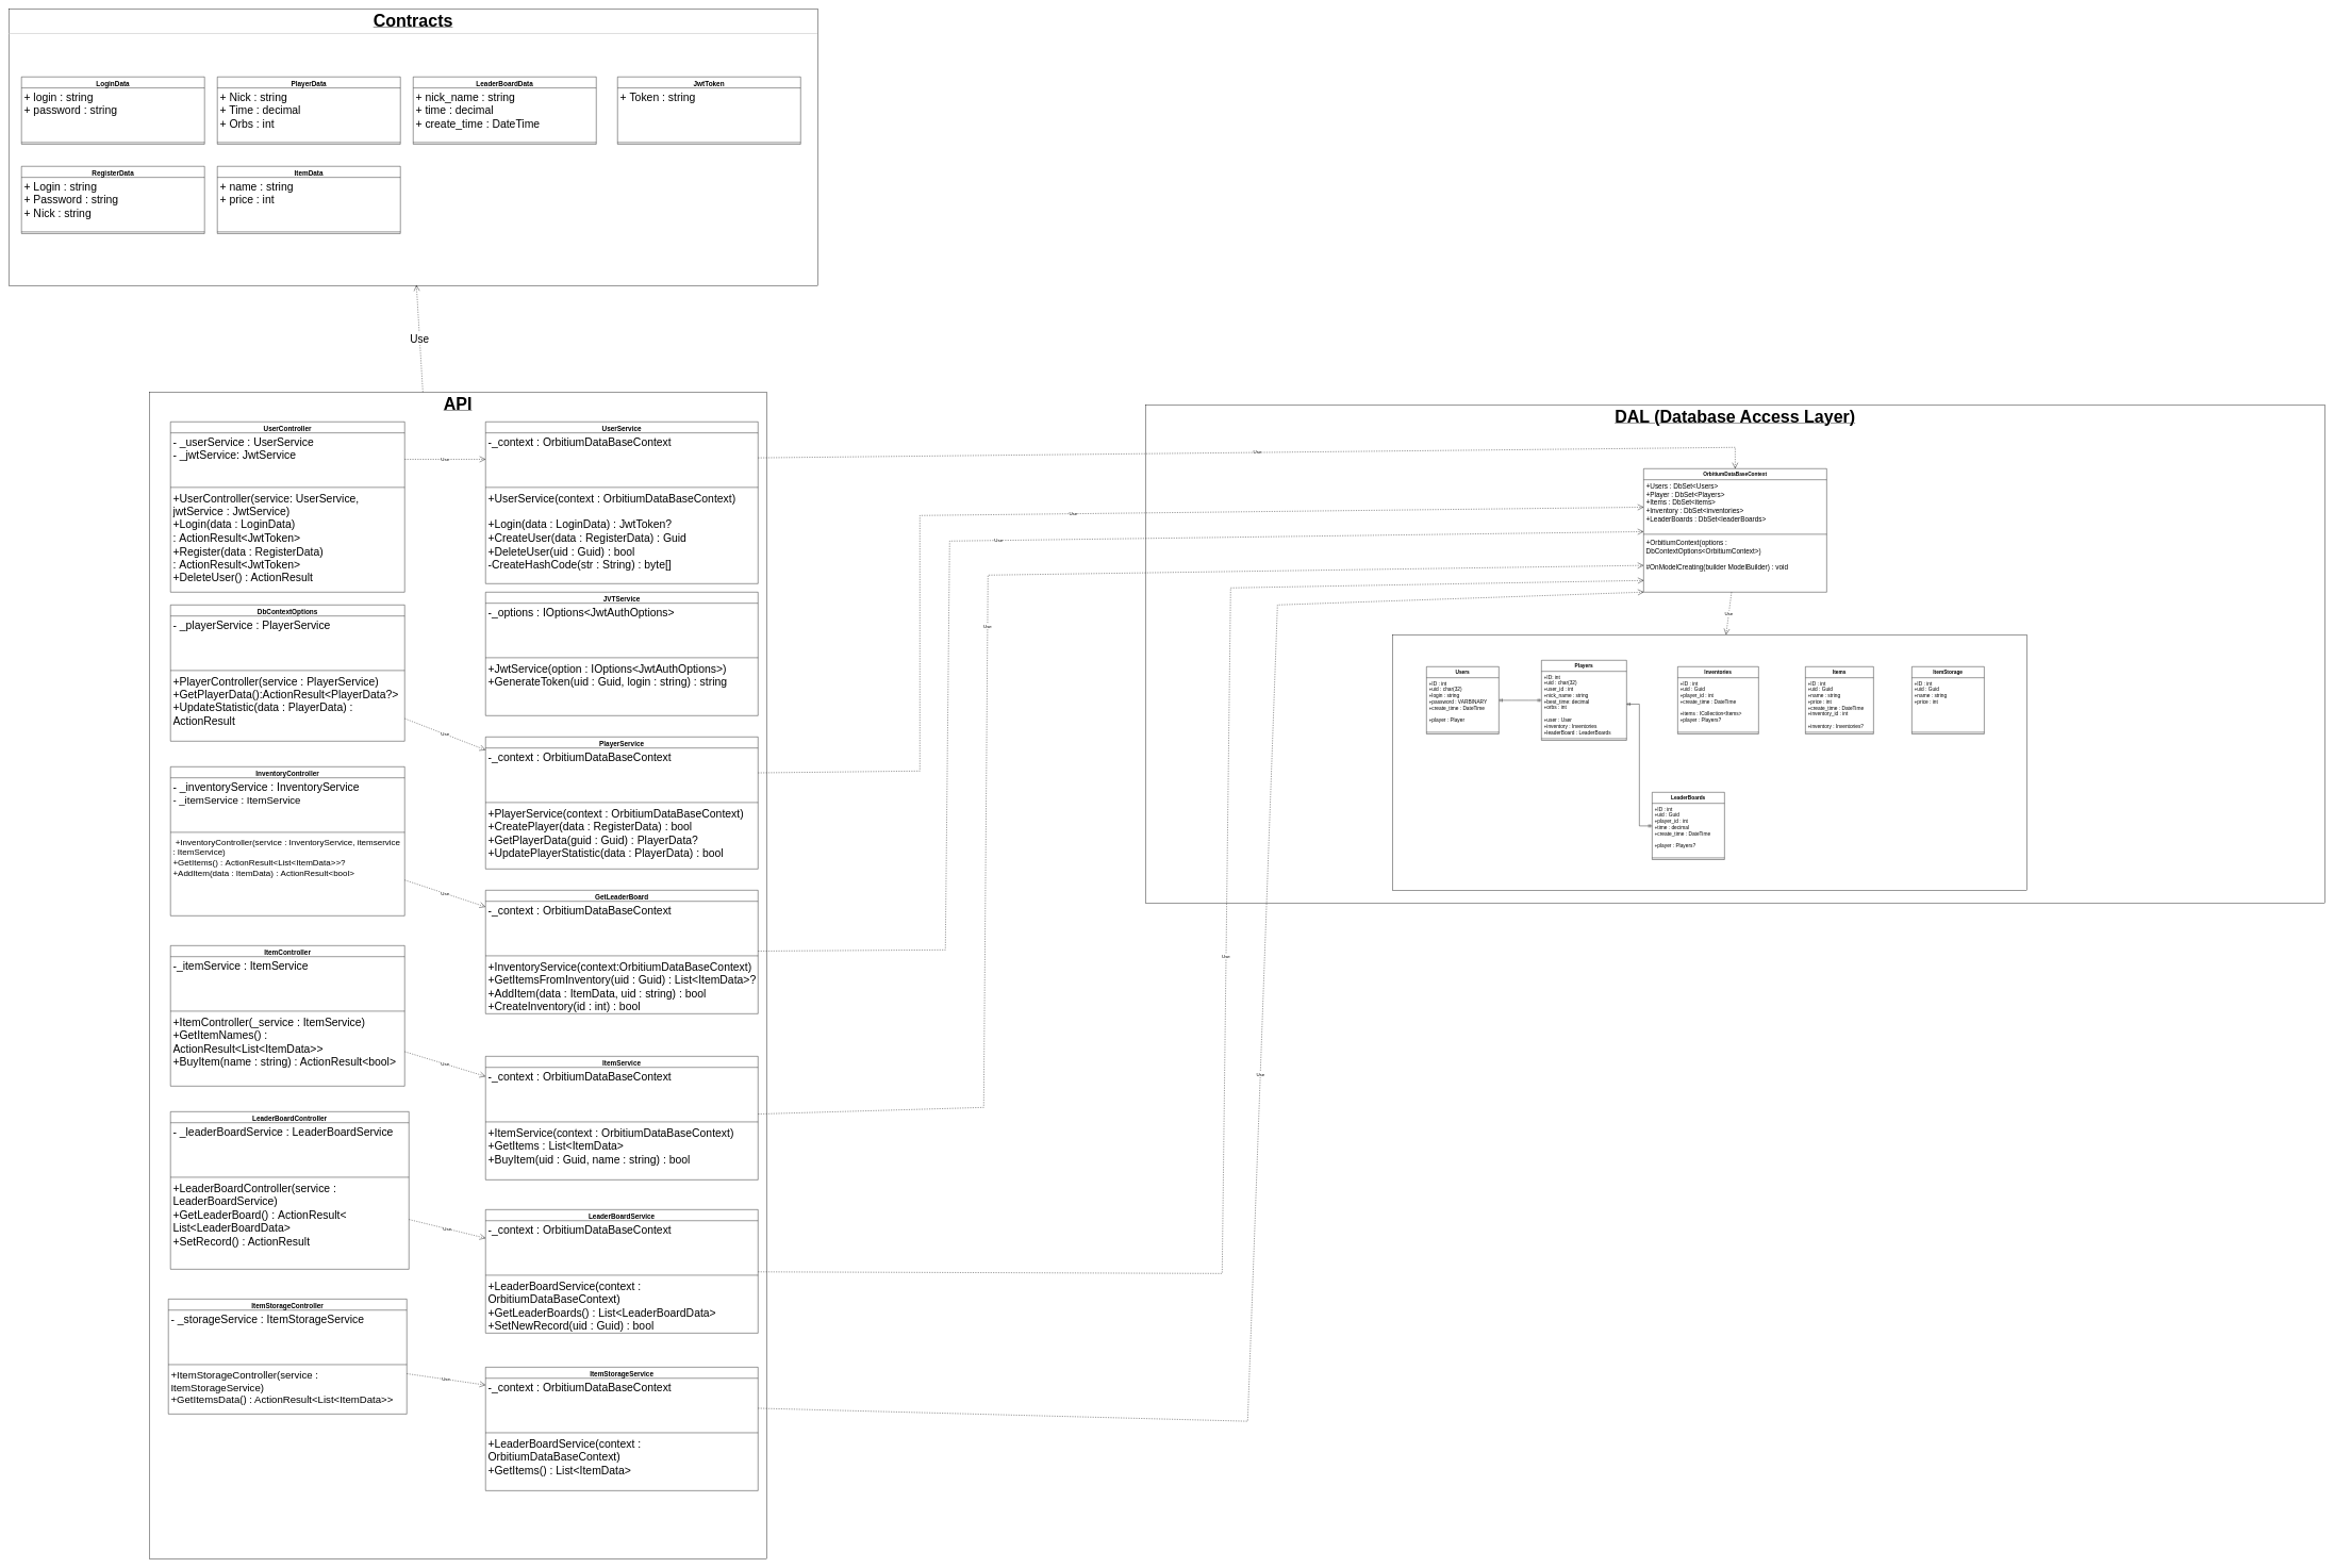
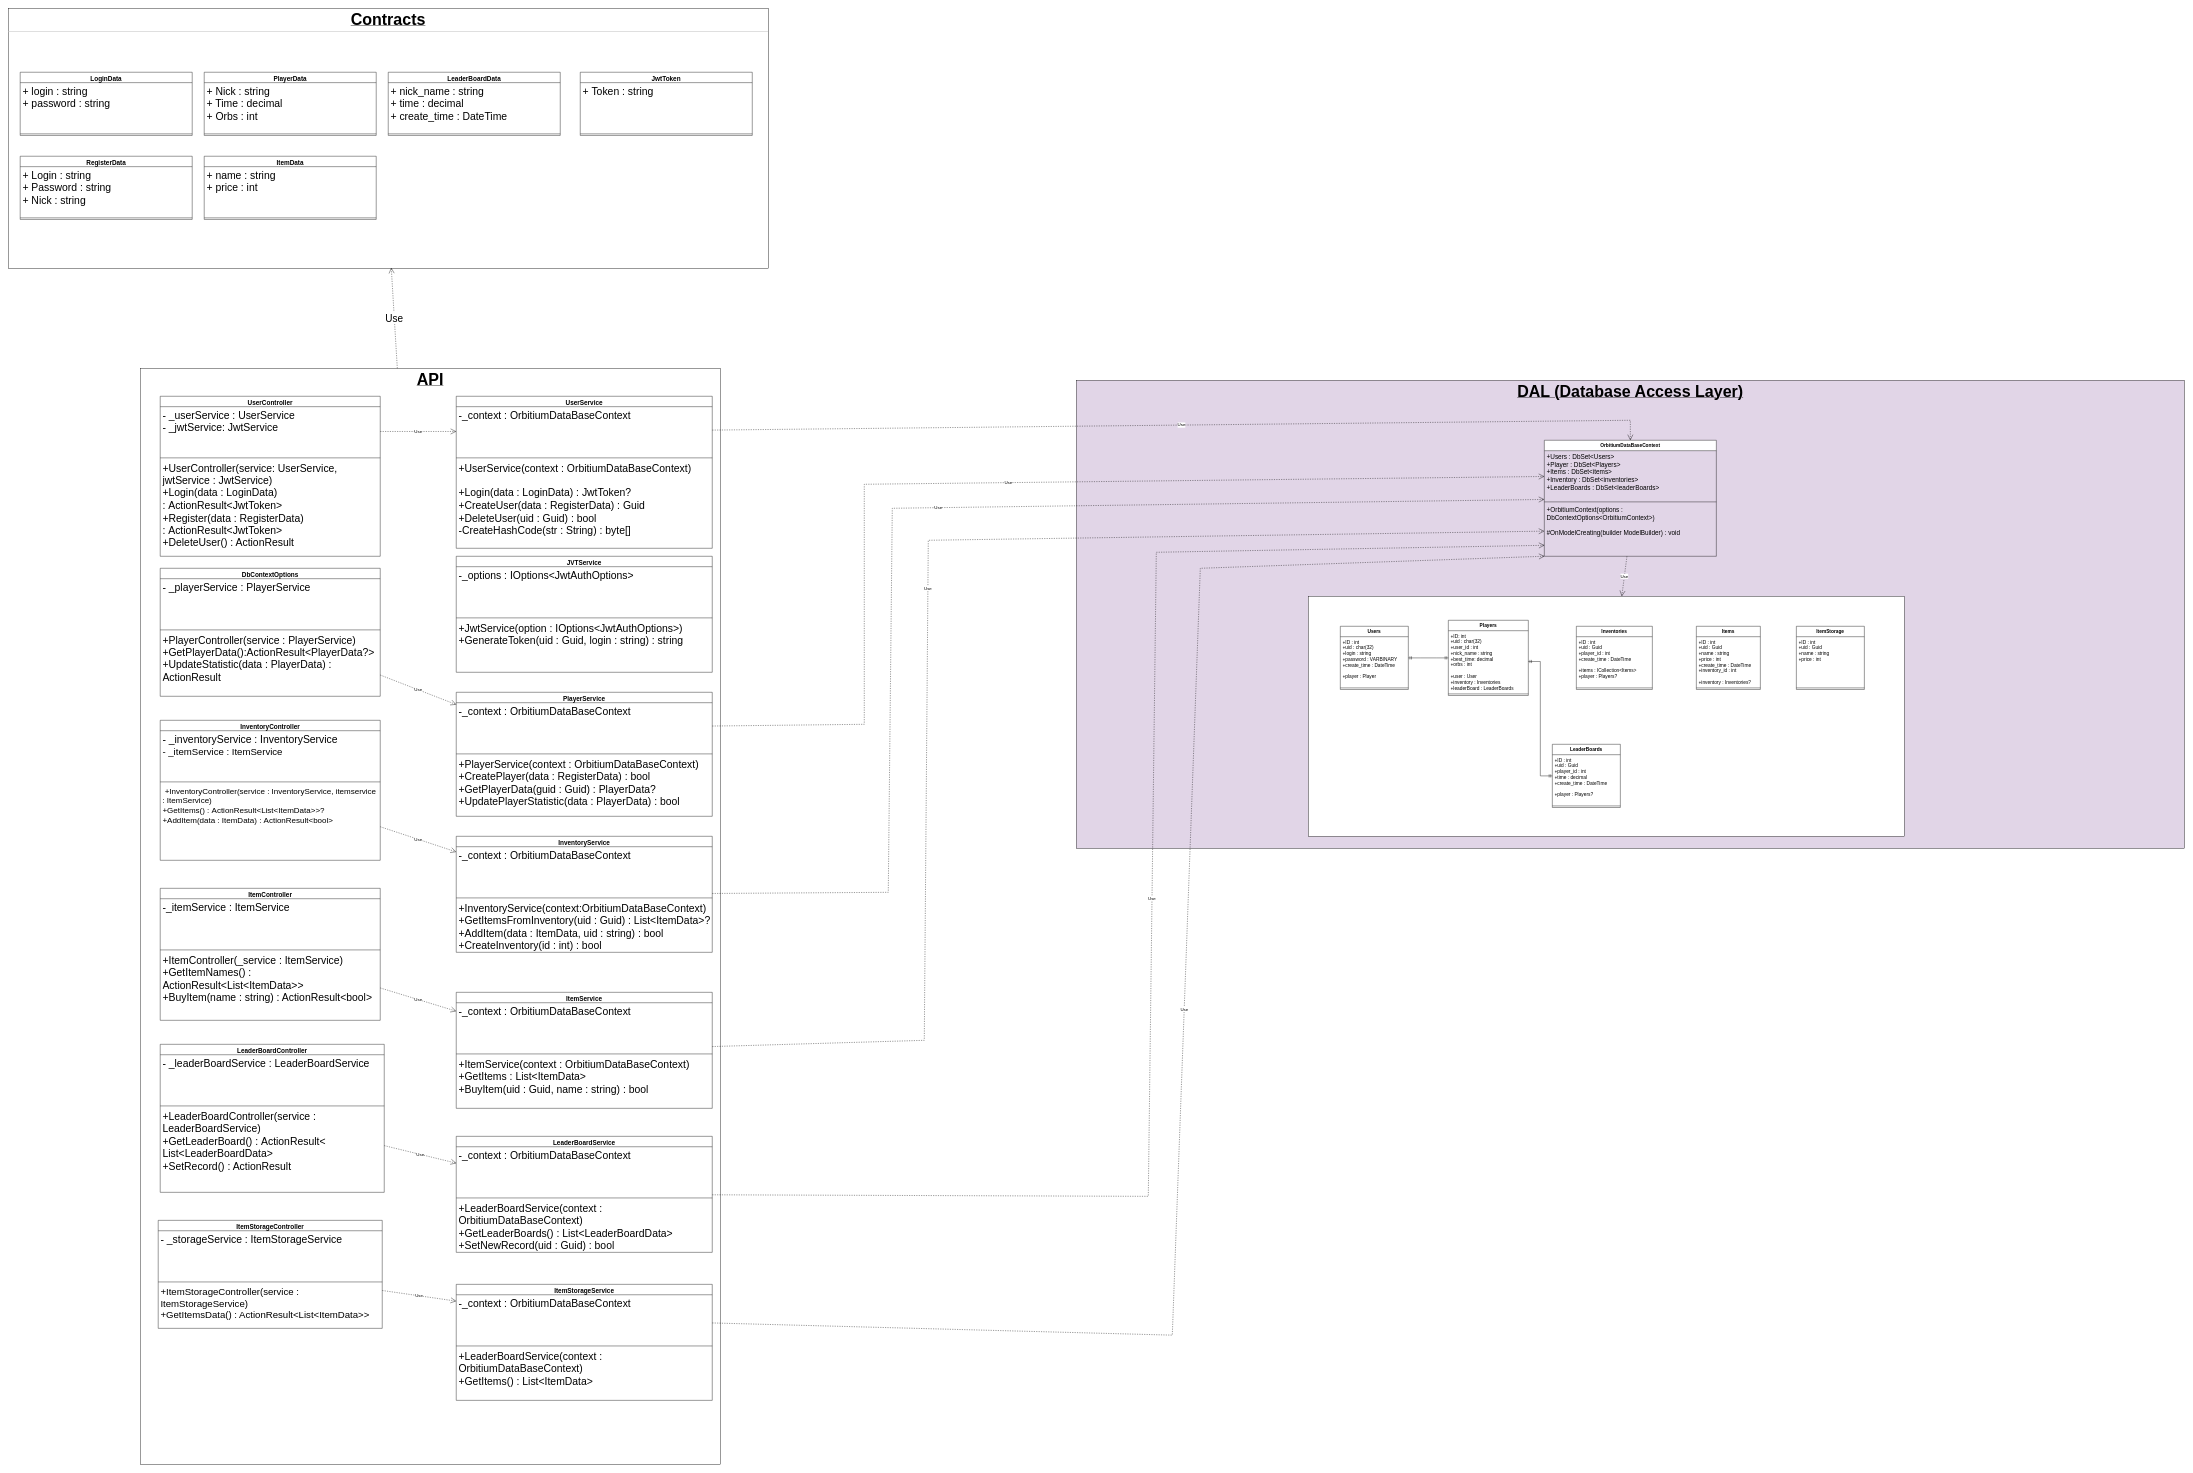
- <mxCell id="58" value="&lt;p style=&quot;text-align: center; margin: 4px 0px 0px; text-decoration: underline;&quot;&gt;&lt;span style=&quot;font-size: 40px;&quot;&gt;&lt;b&gt;DAL (Database Access Layer)&lt;/b&gt;&lt;/span&gt;&lt;/p&gt;" style="verticalAlign=top;align=left;overflow=fill;fontSize=12;fontFamily=Helvetica;html=1;whiteSpace=wrap;movable=1;resizable=1;rotatable=1;deletable=1;editable=1;locked=0;connectable=1;" parent="57" vertex="1"><mxGeometry width="2770" height="1170" as="geometry" /></mxCell>
+ <mxCell id="58" value="&lt;p style=&quot;text-align: center; margin: 4px 0px 0px; text-decoration: underline;&quot;&gt;&lt;span style=&quot;font-size: 40px;&quot;&gt;&lt;b&gt;DAL (Database Access Layer)&lt;/b&gt;&lt;/span&gt;&lt;/p&gt;" style="verticalAlign=top;align=left;overflow=fill;fontSize=12;fontFamily=Helvetica;html=1;whiteSpace=wrap;movable=1;resizable=1;rotatable=1;deletable=1;editable=1;locked=0;connectable=1;fillColor=#e1d5e7;" parent="57" vertex="1"><mxGeometry width="2770" height="1170" as="geometry" /></mxCell>
- <mxCell id="41" value="&lt;font style=&quot;font-size: 16px;&quot;&gt;GetLeaderBoard&lt;/font&gt;" style="swimlane;fontStyle=1;align=center;verticalAlign=top;childLayout=stackLayout;horizontal=1;startSize=26;horizontalStack=0;resizeParent=1;resizeParentMax=0;resizeLast=0;collapsible=1;marginBottom=0;whiteSpace=wrap;html=1;" parent="1" vertex="1"><mxGeometry x="1140" y="2090" width="640" height="290" as="geometry" /></mxCell>
+ <mxCell id="41" value="&lt;font style=&quot;font-size: 16px;&quot;&gt;InventoryService&lt;/font&gt;" style="swimlane;fontStyle=1;align=center;verticalAlign=top;childLayout=stackLayout;horizontal=1;startSize=26;horizontalStack=0;resizeParent=1;resizeParentMax=0;resizeLast=0;collapsible=1;marginBottom=0;whiteSpace=wrap;html=1;" parent="1" vertex="1"><mxGeometry x="1140" y="2090" width="640" height="290" as="geometry" /></mxCell>
